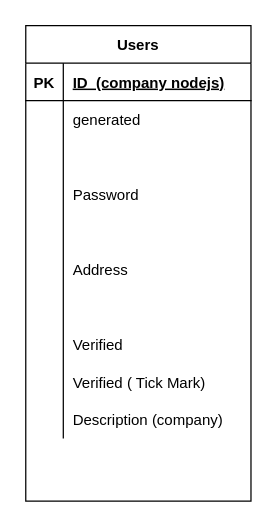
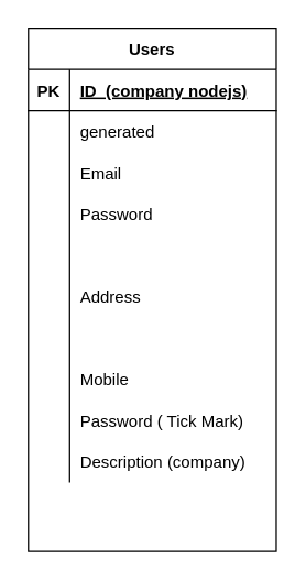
+ <mxCell id="11" value="Email" style="shape=partialRectangle;connectable=0;fillColor=none;top=0;left=0;bottom=0;right=0;align=left;spacingLeft=6;overflow=hidden;" parent="9" vertex="1"><mxGeometry x="30" width="150" height="30" as="geometry" /></mxCell>
- <mxCell id="24" value="Verified" style="shape=partialRectangle;connectable=0;fillColor=none;top=0;left=0;bottom=0;right=0;align=left;spacingLeft=6;overflow=hidden;" parent="22" vertex="1"><mxGeometry x="30" width="150" height="30" as="geometry" /></mxCell>
+ <mxCell id="24" value="Mobile" style="shape=partialRectangle;connectable=0;fillColor=none;top=0;left=0;bottom=0;right=0;align=left;spacingLeft=6;overflow=hidden;" parent="22" vertex="1"><mxGeometry x="30" width="150" height="30" as="geometry" /></mxCell>
- <mxCell id="27" value="Verified ( Tick Mark)" style="shape=partialRectangle;connectable=0;fillColor=none;top=0;left=0;bottom=0;right=0;align=left;spacingLeft=6;overflow=hidden;" parent="25" vertex="1"><mxGeometry x="30" width="150" height="30" as="geometry" /></mxCell>
+ <mxCell id="27" value="Password ( Tick Mark)" style="shape=partialRectangle;connectable=0;fillColor=none;top=0;left=0;bottom=0;right=0;align=left;spacingLeft=6;overflow=hidden;" parent="25" vertex="1"><mxGeometry x="30" width="150" height="30" as="geometry" /></mxCell>
